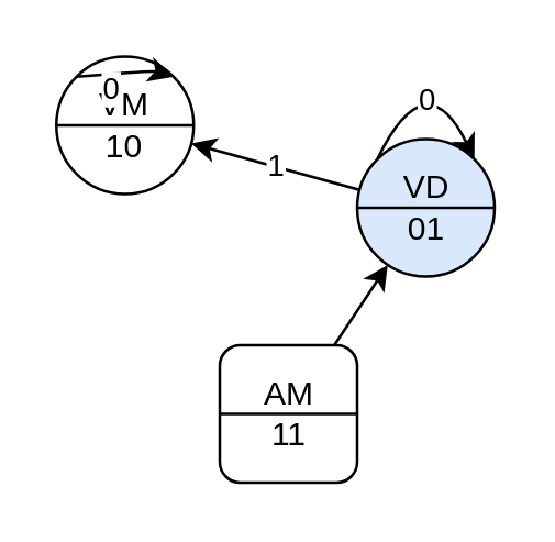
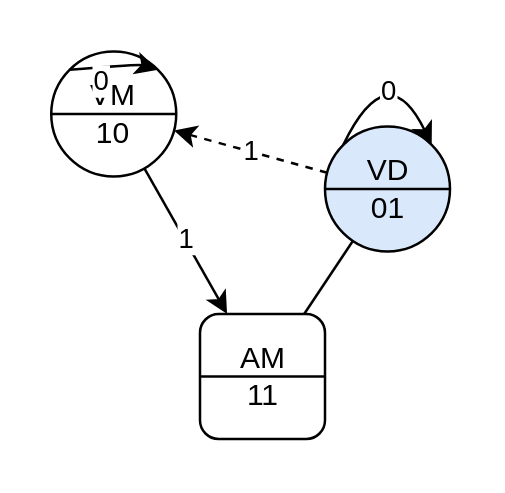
- <mxCell id="3" value="1" style="endArrow=classic;html=1;" edge="1" parent="1" source="5" target="8"><mxGeometry width="50" height="50" relative="1" as="geometry"><mxPoint x="67.429" y="-62.429" as="sourcePoint" /><mxPoint x="32.571" y="-62.429" as="targetPoint" /></mxGeometry></mxCell>
+ <mxCell id="3" value="1" style="endArrow=classic;html=1;dashed=1;" edge="1" parent="1" source="5" target="8"><mxGeometry width="50" height="50" relative="1" as="geometry"><mxPoint x="67.429" y="-62.429" as="sourcePoint" /><mxPoint x="32.571" y="-62.429" as="targetPoint" /></mxGeometry></mxCell>
+ <mxCell id="14" value="1" style="endArrow=classic;html=1;" edge="1" parent="1" source="8" target="12"><mxGeometry width="50" height="50" relative="1" as="geometry"><mxPoint x="-185" y="5" as="sourcePoint" /><mxPoint x="-135" y="-45" as="targetPoint" /></mxGeometry></mxCell>
- <mxCell id="2" value="" style="endArrow=classic;html=1;" edge="1" parent="1" source="12" target="5"><mxGeometry width="50" height="50" relative="1" as="geometry"><mxPoint x="-125" y="-80.143" as="sourcePoint" /><mxPoint x="15" y="-90" as="targetPoint" /></mxGeometry></mxCell>
+ <mxCell id="2" value="" style="endArrow=none;html=1;" edge="1" parent="1" source="12" target="5"><mxGeometry width="50" height="50" relative="1" as="geometry"><mxPoint x="-125" y="-80.143" as="sourcePoint" /><mxPoint x="15" y="-90" as="targetPoint" /></mxGeometry></mxCell>
